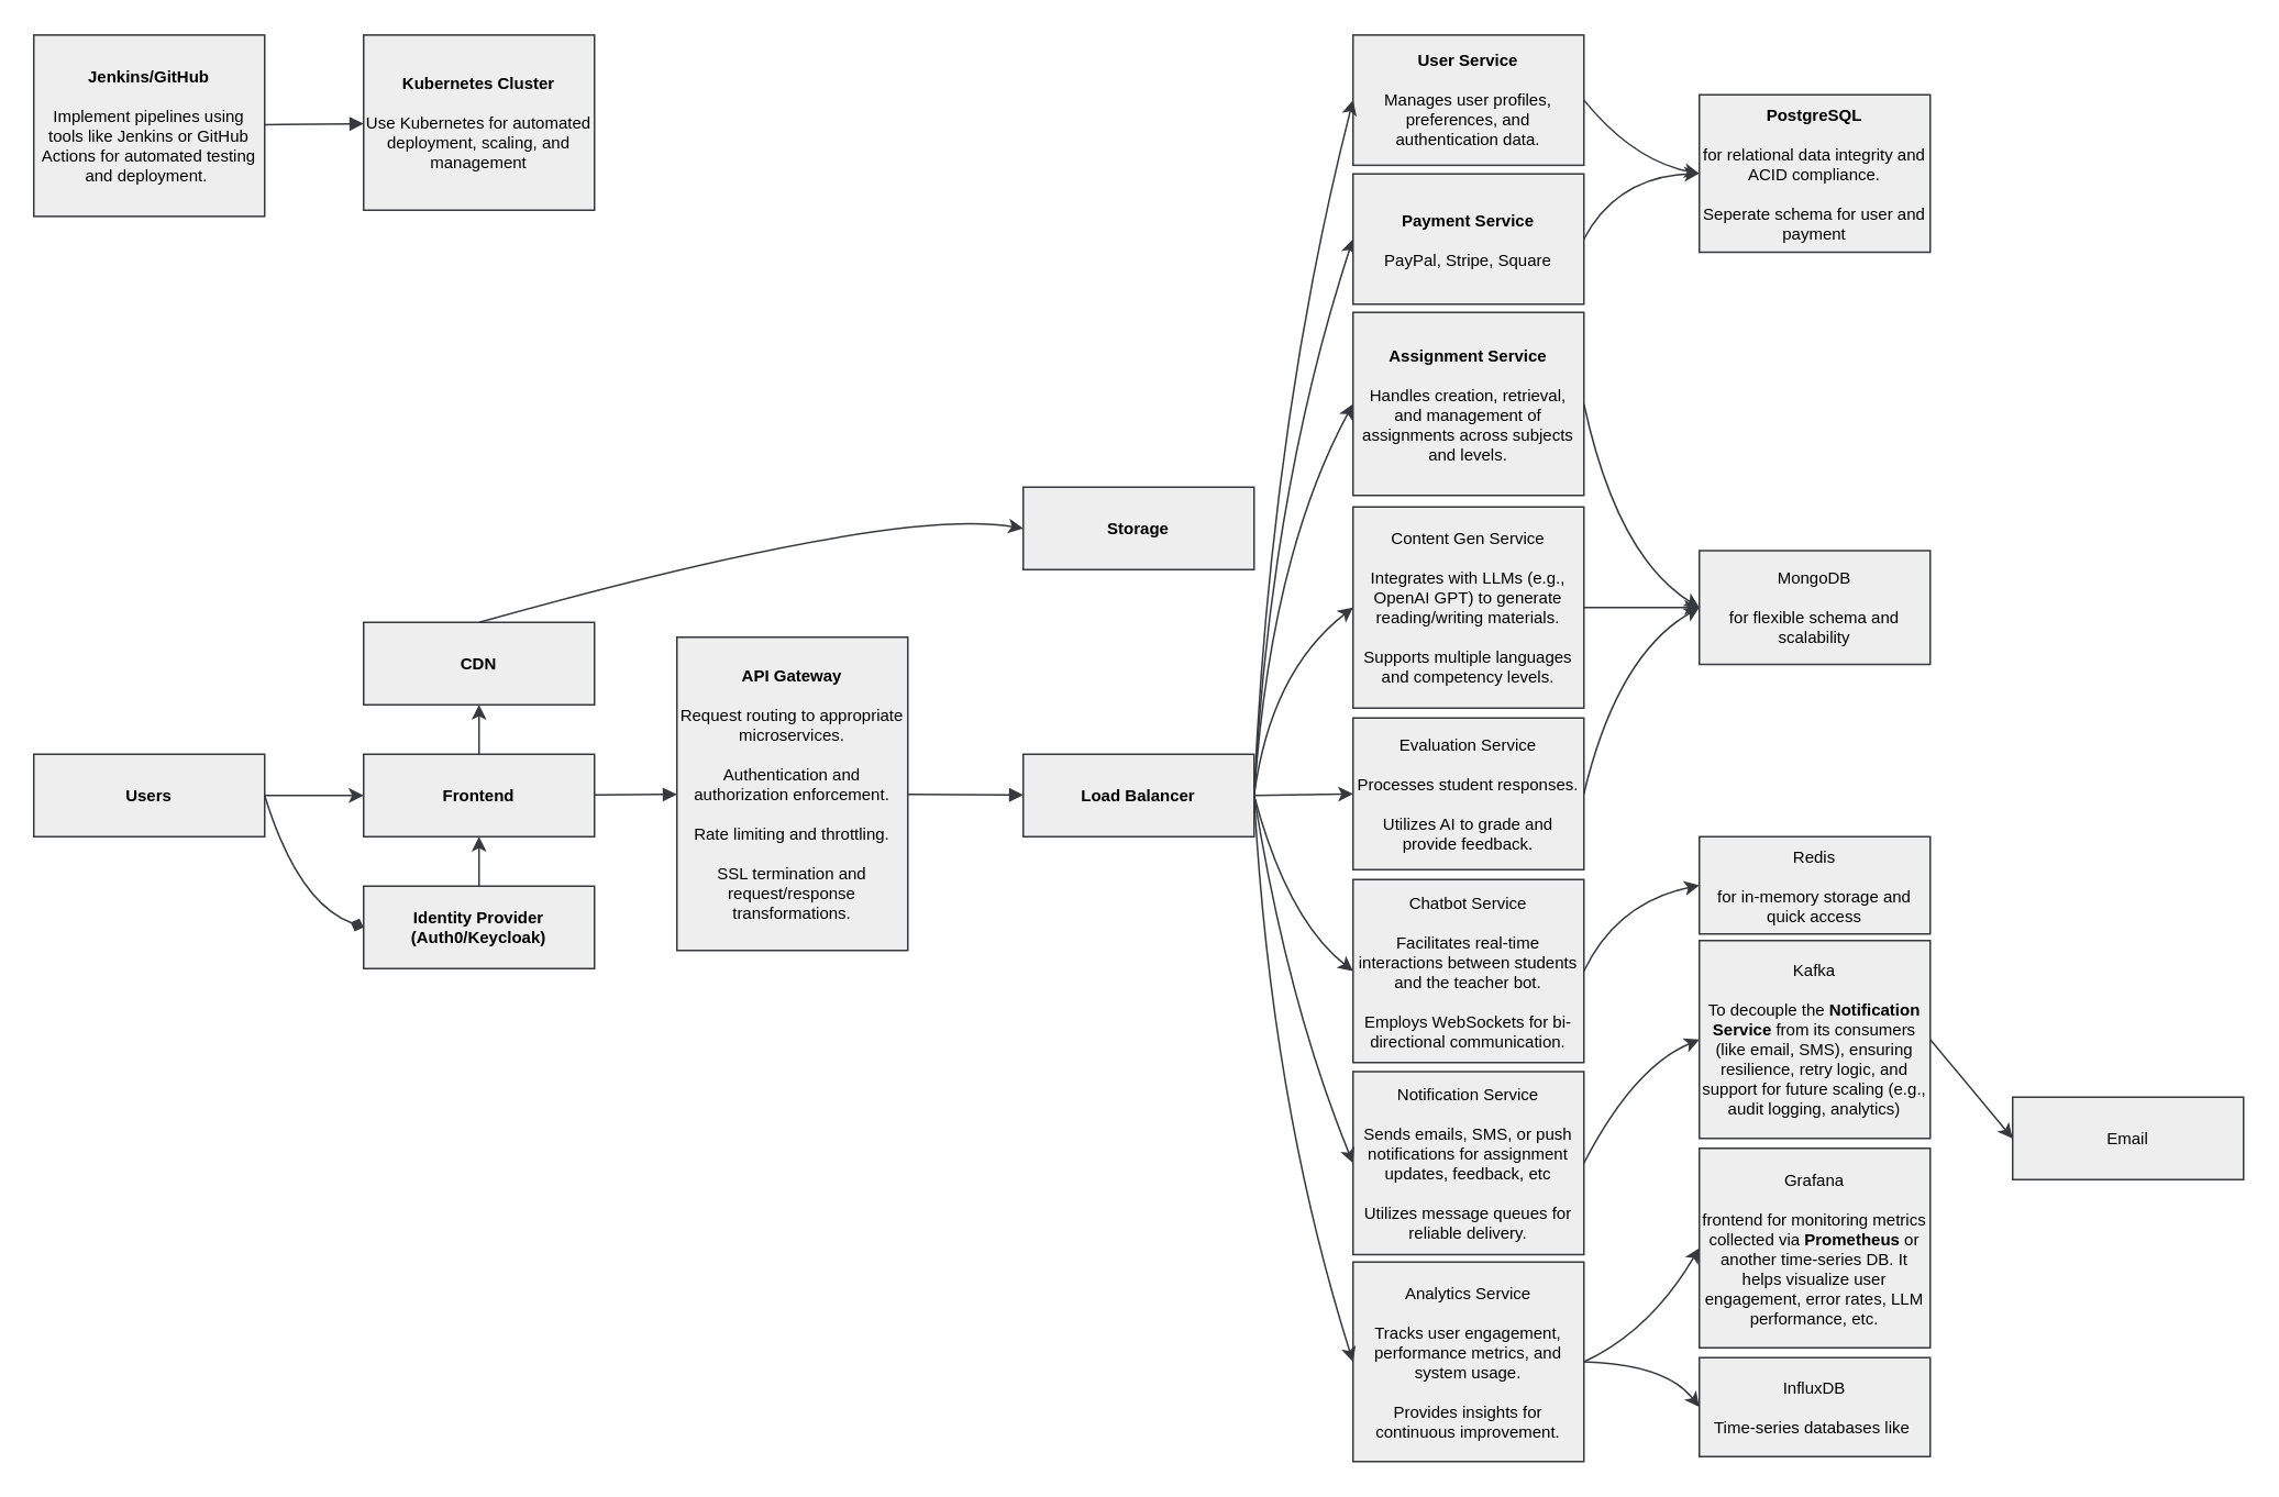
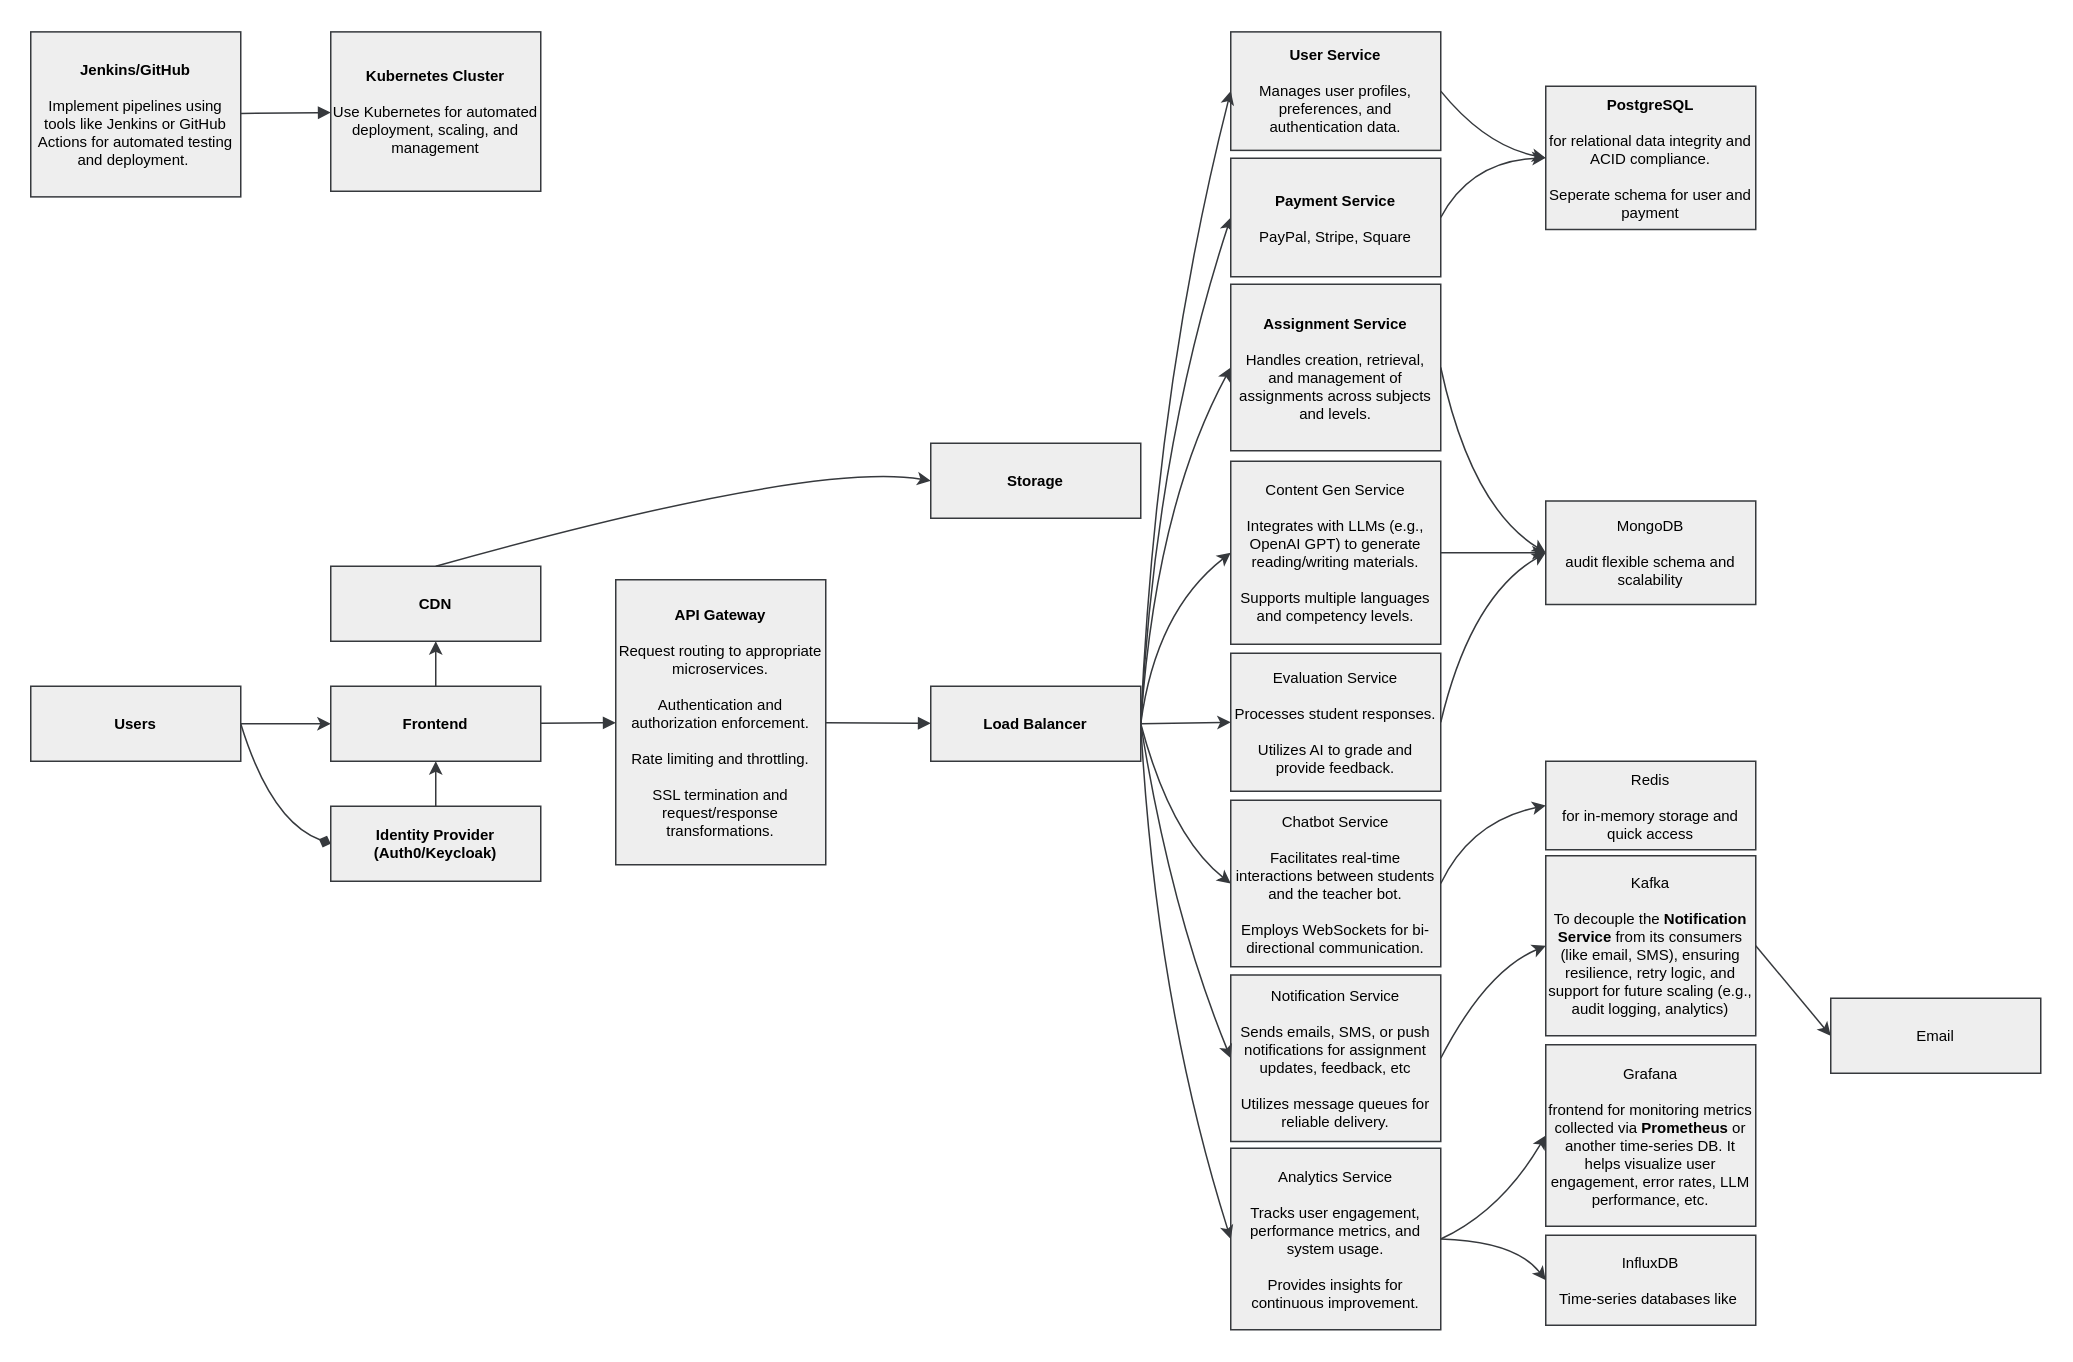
- <mxCell id="18" value="MongoDB&lt;div&gt;&lt;br&gt;&lt;/div&gt;&lt;div&gt;&lt;span style=&quot;caret-color: rgb(0, 0, 0); color: rgb(0, 0, 0); text-align: start;&quot;&gt;for flexible schema and scalability&lt;/span&gt;&lt;/div&gt;" style="shape=rectangle;whiteSpace=wrap;html=1;fontSize=10;fontFamily=Helvetica;strokeColor=#36393d;fillColor=#eeeeee;" parent="1" vertex="1"><mxGeometry x="1030" y="333.5" width="140" height="69" as="geometry" /></mxCell>
+ <mxCell id="18" value="MongoDB&lt;div&gt;&lt;br&gt;&lt;/div&gt;&lt;div&gt;&lt;span style=&quot;caret-color: rgb(0, 0, 0); color: rgb(0, 0, 0); text-align: start;&quot;&gt;audit flexible schema and scalability&lt;/span&gt;&lt;/div&gt;" style="shape=rectangle;whiteSpace=wrap;html=1;fontSize=10;fontFamily=Helvetica;strokeColor=#36393d;fillColor=#eeeeee;" parent="1" vertex="1"><mxGeometry x="1030" y="333.5" width="140" height="69" as="geometry" /></mxCell>
